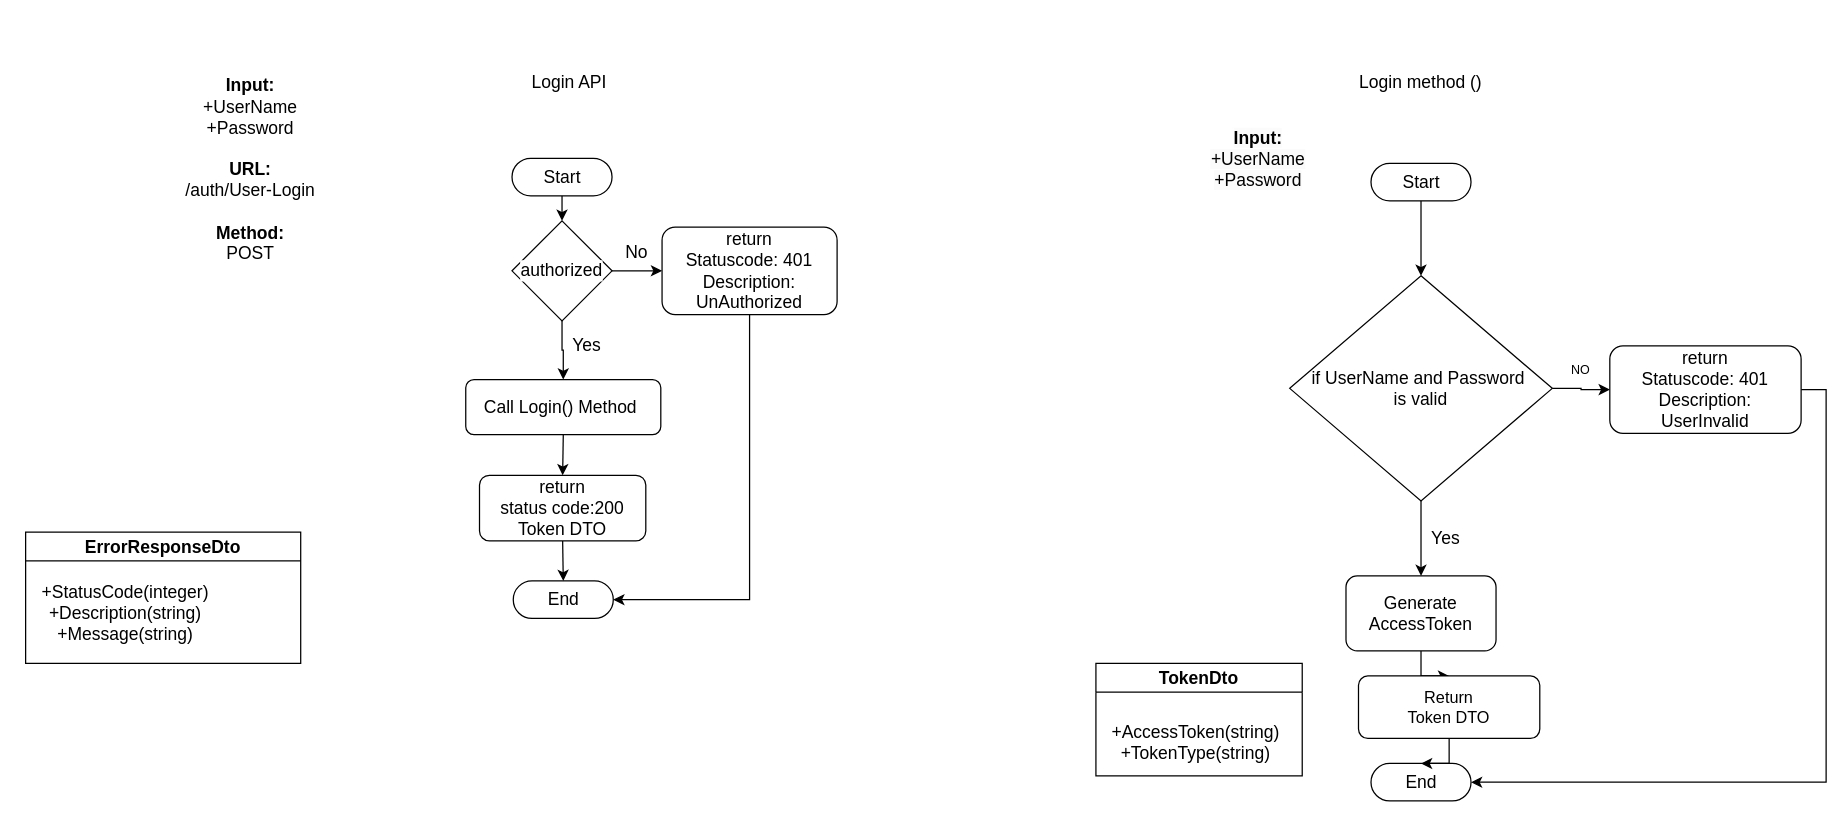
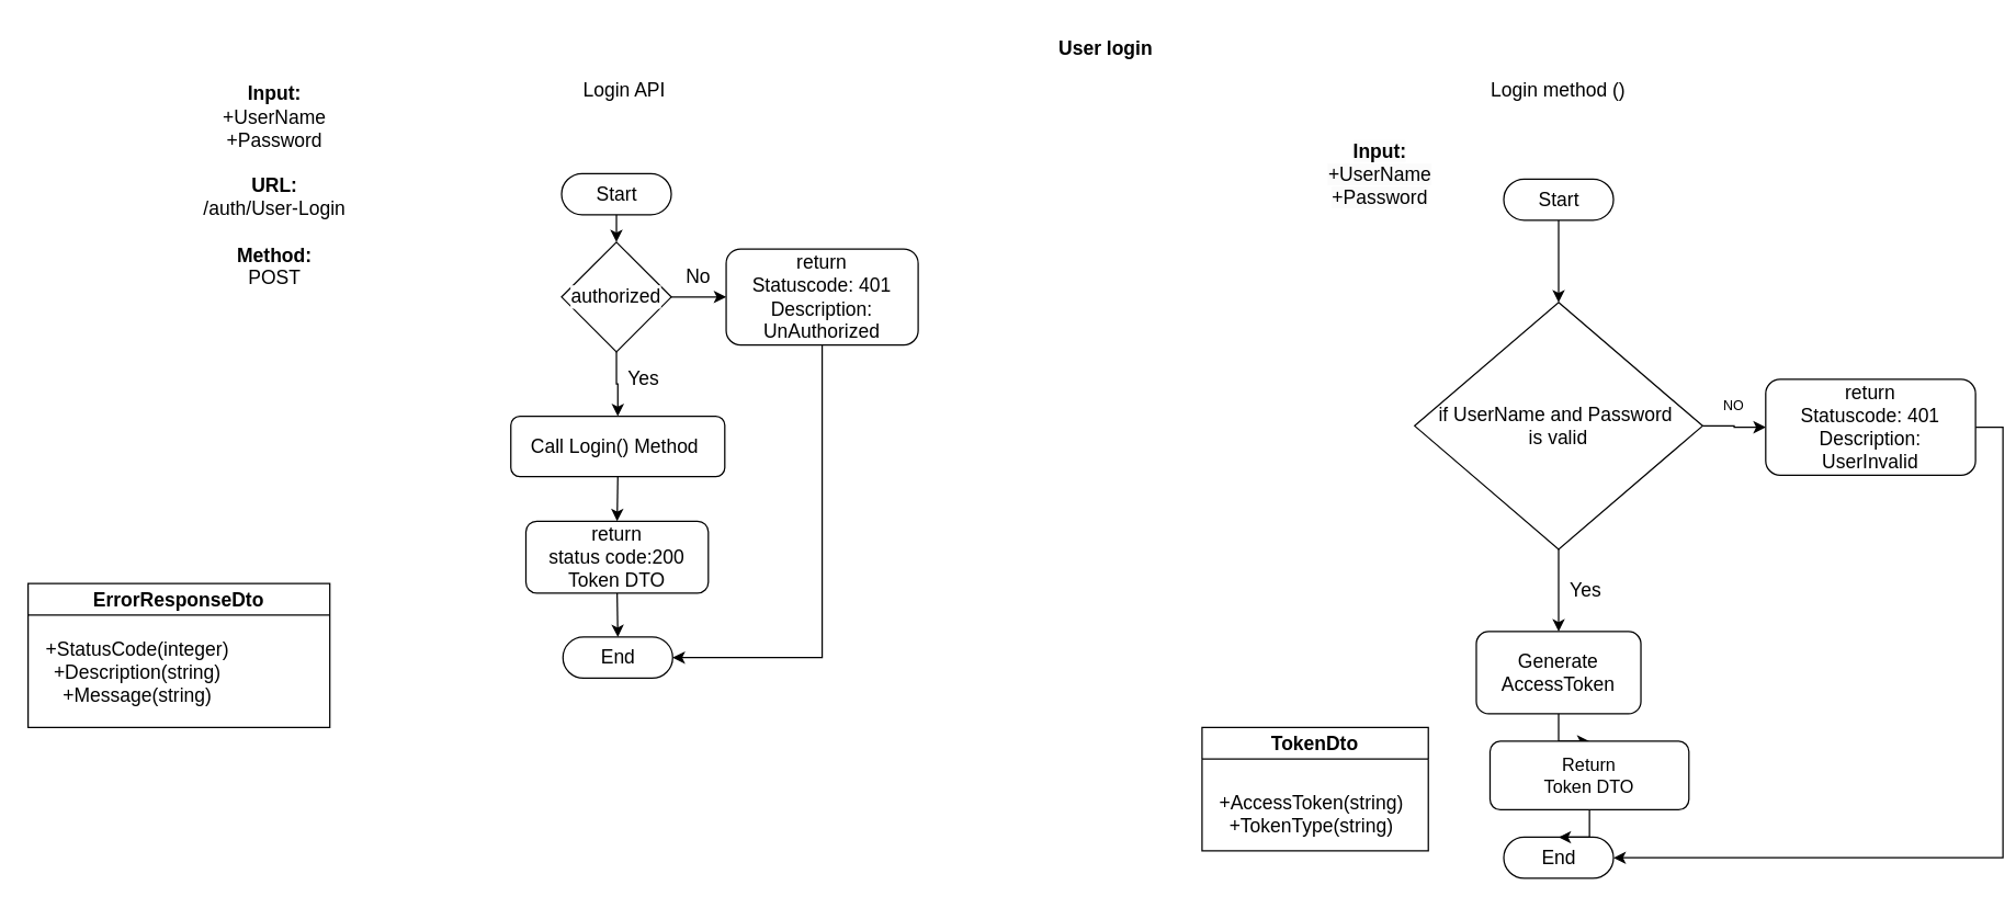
+ <mxCell id="2" value="&lt;b&gt;User login&amp;nbsp;&lt;/b&gt;" style="text;html=1;strokeColor=none;fillColor=none;align=center;verticalAlign=middle;whiteSpace=wrap;rounded=0;fontSize=14;" parent="1" vertex="1"><mxGeometry x="737.5" width="140" height="30" as="geometry" y="20" /></mxCell>
